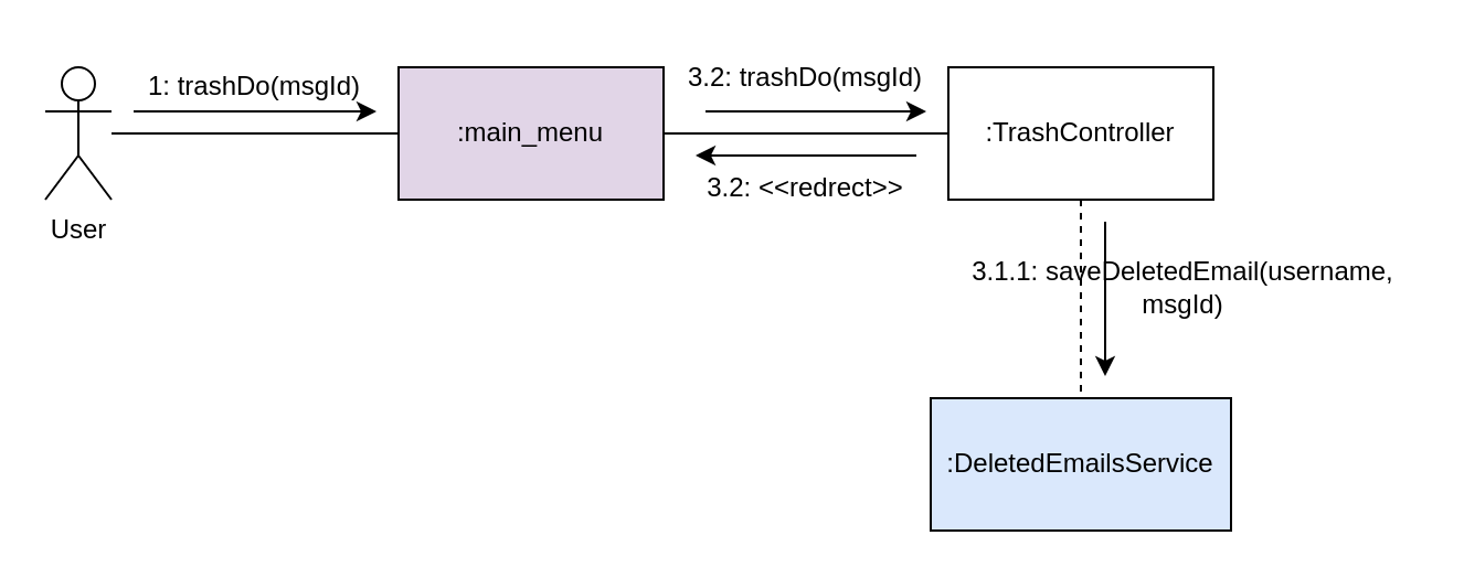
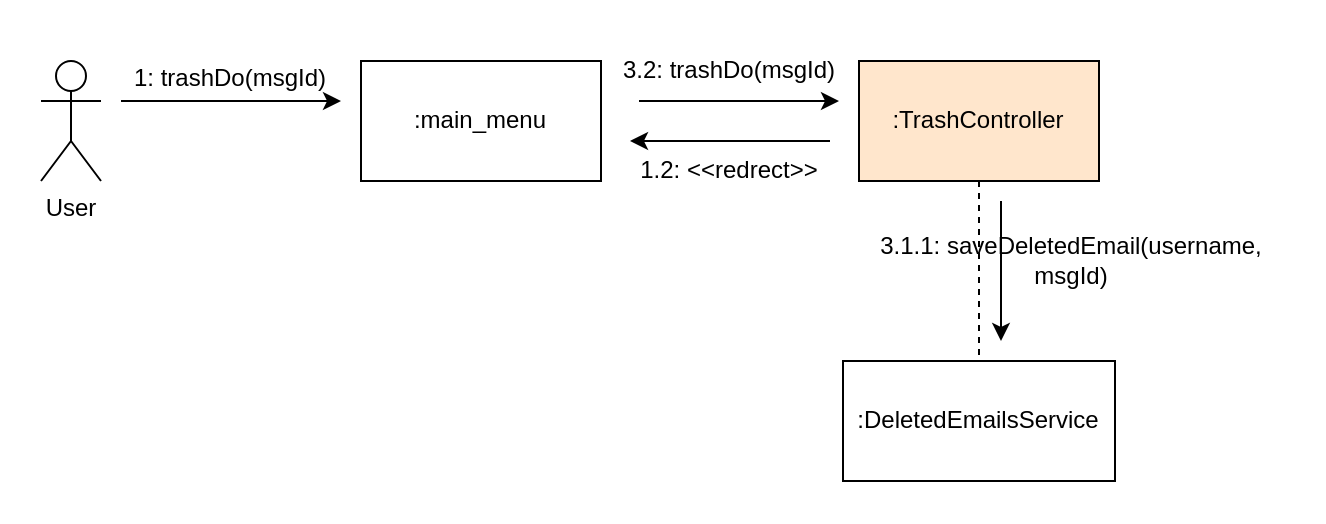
- <mxCell id="3" style="edgeStyle=orthogonalEdgeStyle;rounded=0;orthogonalLoop=1;jettySize=auto;html=1;exitX=0;exitY=0.5;exitDx=0;exitDy=0;endArrow=none;endFill=0;" parent="1" source="4" target="2" edge="1"><mxGeometry relative="1" as="geometry" /></mxCell>
- <mxCell id="4" value=":main_menu" style="rounded=0;whiteSpace=wrap;html=1;fillColor=#e1d5e7;" parent="1" vertex="1"><mxGeometry x="180" y="30" width="120" height="60" as="geometry" /></mxCell>
+ <mxCell id="4" value=":main_menu" style="rounded=0;whiteSpace=wrap;html=1;" parent="1" vertex="1"><mxGeometry x="180" y="30" width="120" height="60" as="geometry" /></mxCell>
- <mxCell id="5" style="rounded=0;orthogonalLoop=1;jettySize=auto;html=1;entryX=0;entryY=0.5;entryDx=0;entryDy=0;endArrow=none;endFill=0;exitX=1;exitY=0.5;exitDx=0;exitDy=0;" parent="1" source="4" target="7" edge="1"><mxGeometry relative="1" as="geometry"><mxPoint x="300" y="220" as="sourcePoint" /></mxGeometry></mxCell>
- <mxCell id="7" value=":TrashController" style="rounded=0;whiteSpace=wrap;html=1;" parent="1" vertex="1"><mxGeometry x="429" y="30" width="120" height="60" as="geometry" /></mxCell>
+ <mxCell id="7" value=":TrashController" style="rounded=0;whiteSpace=wrap;html=1;fillColor=#ffe6cc;" parent="1" vertex="1"><mxGeometry x="429" y="30" width="120" height="60" as="geometry" /></mxCell>
- <mxCell id="16" value="3.2: &amp;lt;&amp;lt;redrect&amp;gt;&amp;gt;" style="text;html=1;align=center;verticalAlign=middle;whiteSpace=wrap;rounded=0;" parent="1" vertex="1"><mxGeometry x="310" y="70" width="109" height="30" as="geometry" /></mxCell>
+ <mxCell id="16" value="1.2: &amp;lt;&amp;lt;redrect&amp;gt;&amp;gt;" style="text;html=1;align=center;verticalAlign=middle;whiteSpace=wrap;rounded=0;" parent="1" vertex="1"><mxGeometry x="310" y="70" width="109" height="30" as="geometry" /></mxCell>
- <mxCell id="8" value=":DeletedEmailsService" style="rounded=0;whiteSpace=wrap;html=1;fillColor=#dae8fc;" parent="1" vertex="1"><mxGeometry x="421" y="180" width="136" height="60" as="geometry" /></mxCell>
+ <mxCell id="8" value=":DeletedEmailsService" style="rounded=0;whiteSpace=wrap;html=1;" parent="1" vertex="1"><mxGeometry x="421" y="180" width="136" height="60" as="geometry" /></mxCell>
